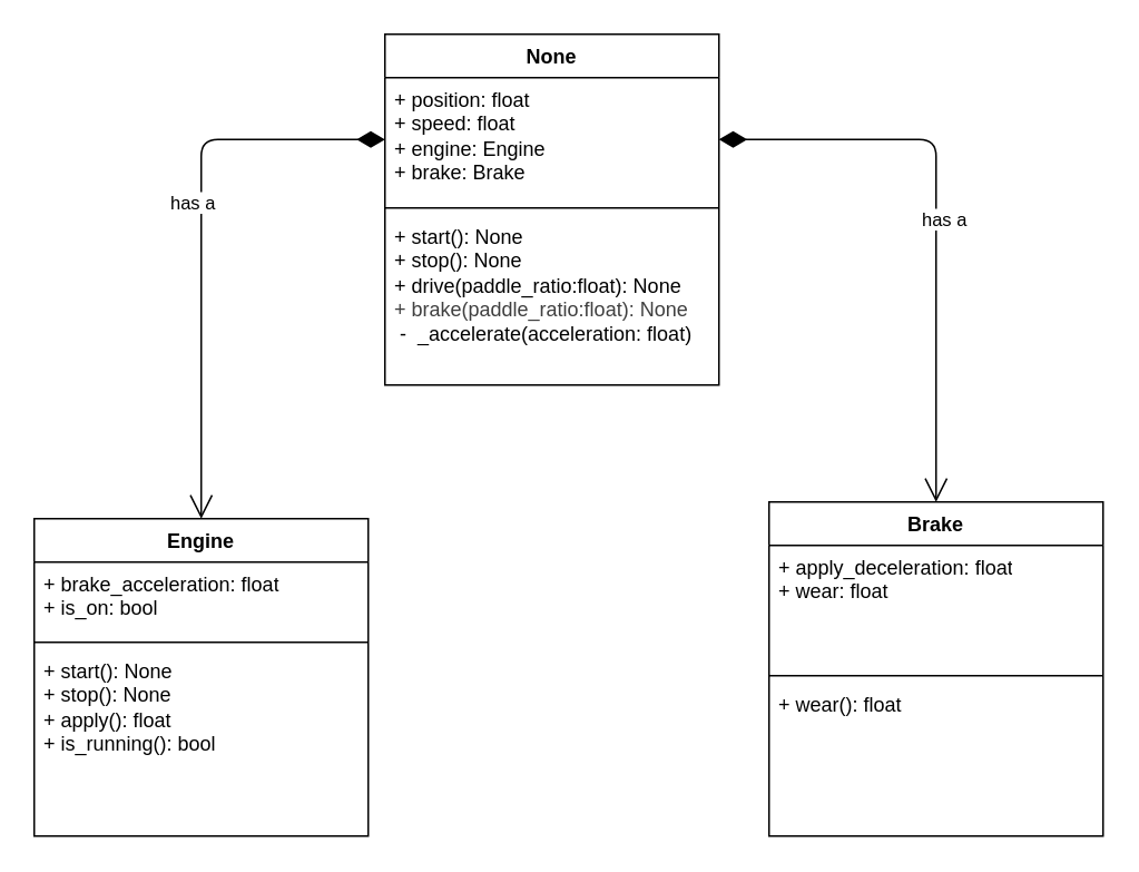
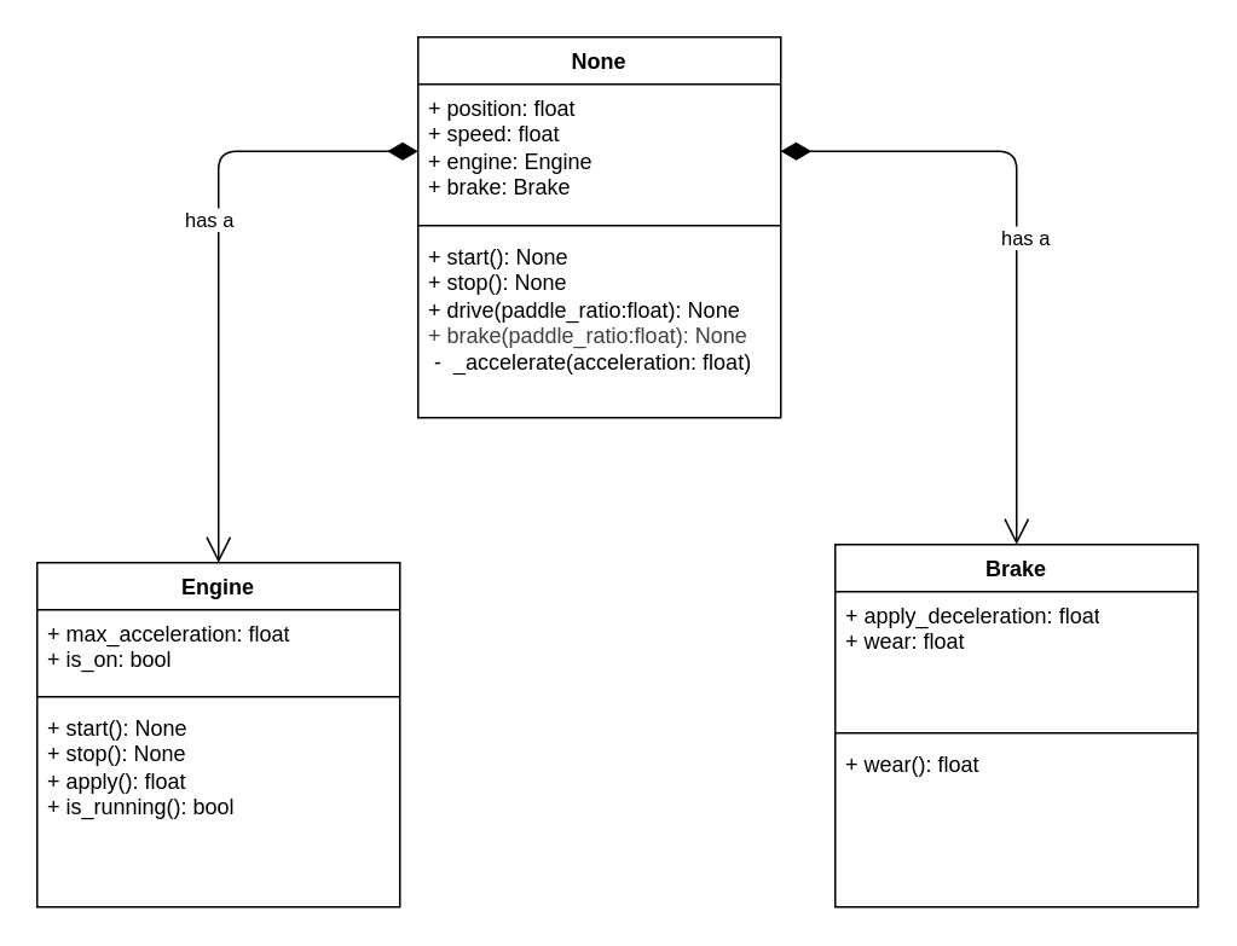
- <mxCell id="11" value="+ brake_acceleration: float&lt;br&gt;&lt;span style=&quot;color: rgb(0, 0, 0);&quot;&gt;+ is_on: bool&lt;/span&gt;&lt;div&gt;&lt;br&gt;&lt;/div&gt;" style="text;strokeColor=none;fillColor=none;align=left;verticalAlign=top;spacingLeft=4;spacingRight=4;overflow=hidden;rotatable=0;points=[[0,0.5],[1,0.5]];portConstraint=eastwest;whiteSpace=wrap;html=1;" parent="10" vertex="1"><mxGeometry y="26" width="200" height="44" as="geometry" /></mxCell>
+ <mxCell id="11" value="+ max_acceleration: float&lt;br&gt;&lt;span style=&quot;color: rgb(0, 0, 0);&quot;&gt;+ is_on: bool&lt;/span&gt;&lt;div&gt;&lt;br&gt;&lt;/div&gt;" style="text;strokeColor=none;fillColor=none;align=left;verticalAlign=top;spacingLeft=4;spacingRight=4;overflow=hidden;rotatable=0;points=[[0,0.5],[1,0.5]];portConstraint=eastwest;whiteSpace=wrap;html=1;" parent="10" vertex="1"><mxGeometry y="26" width="200" height="44" as="geometry" /></mxCell>
